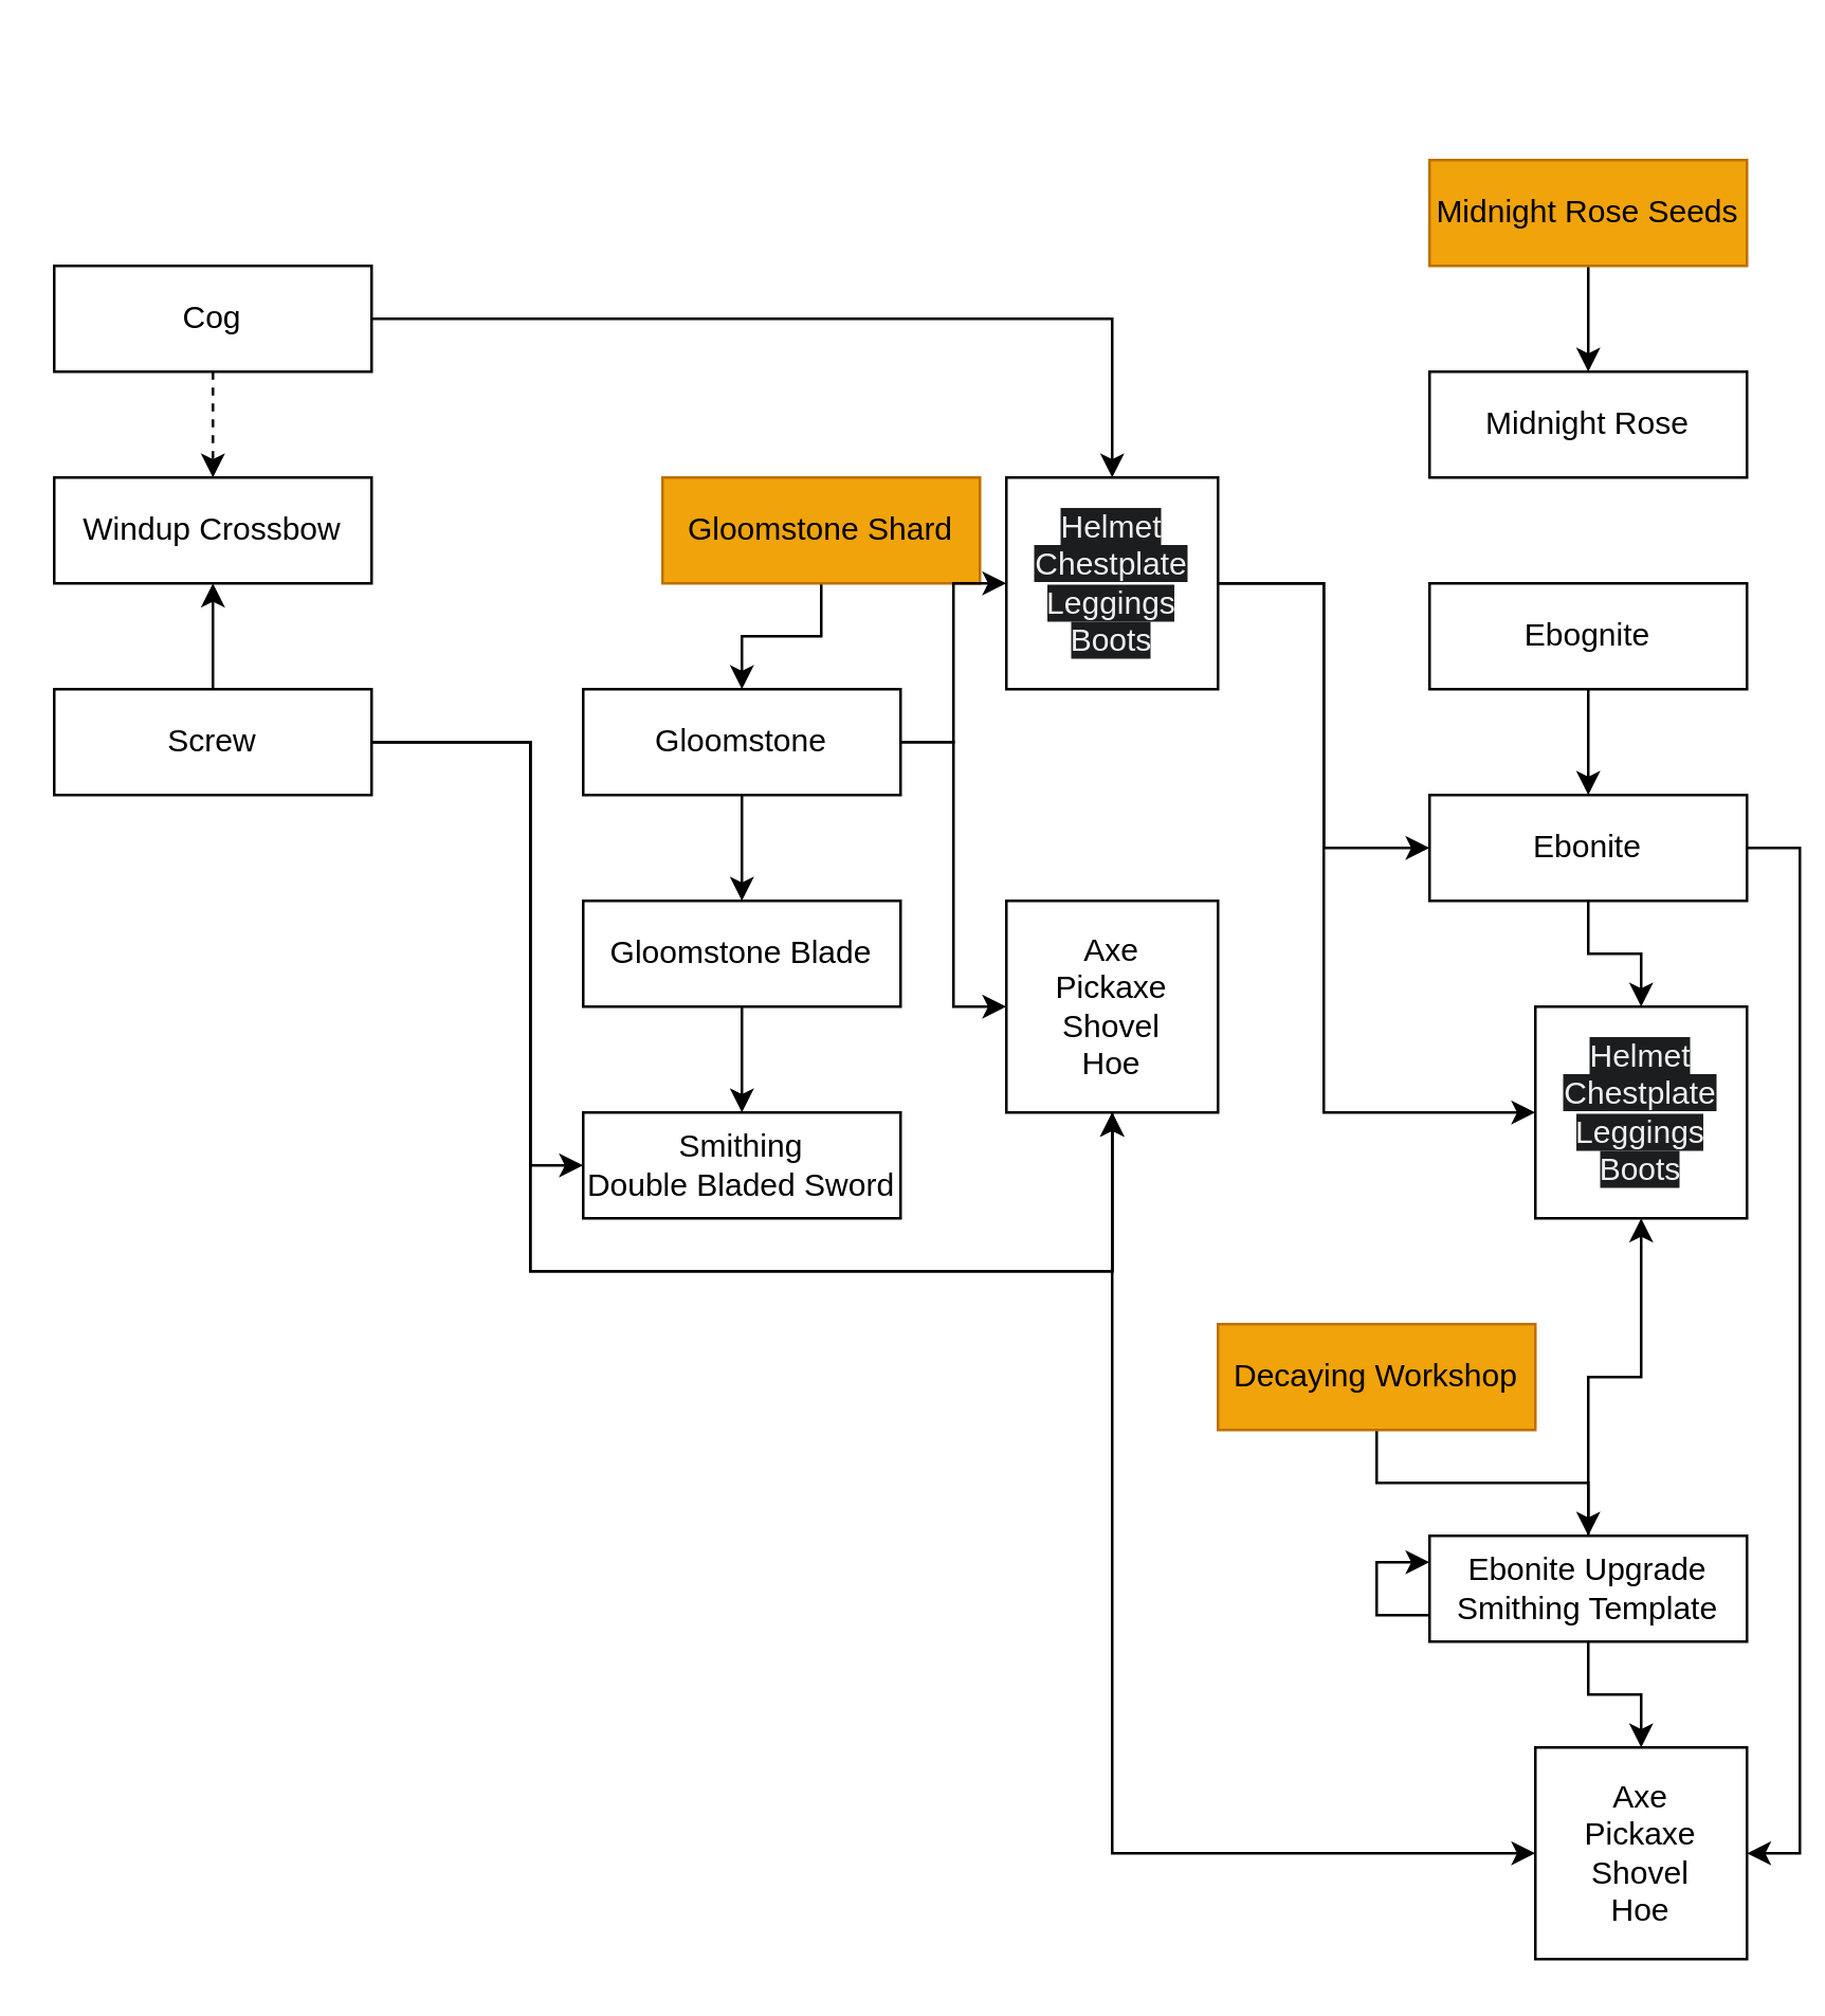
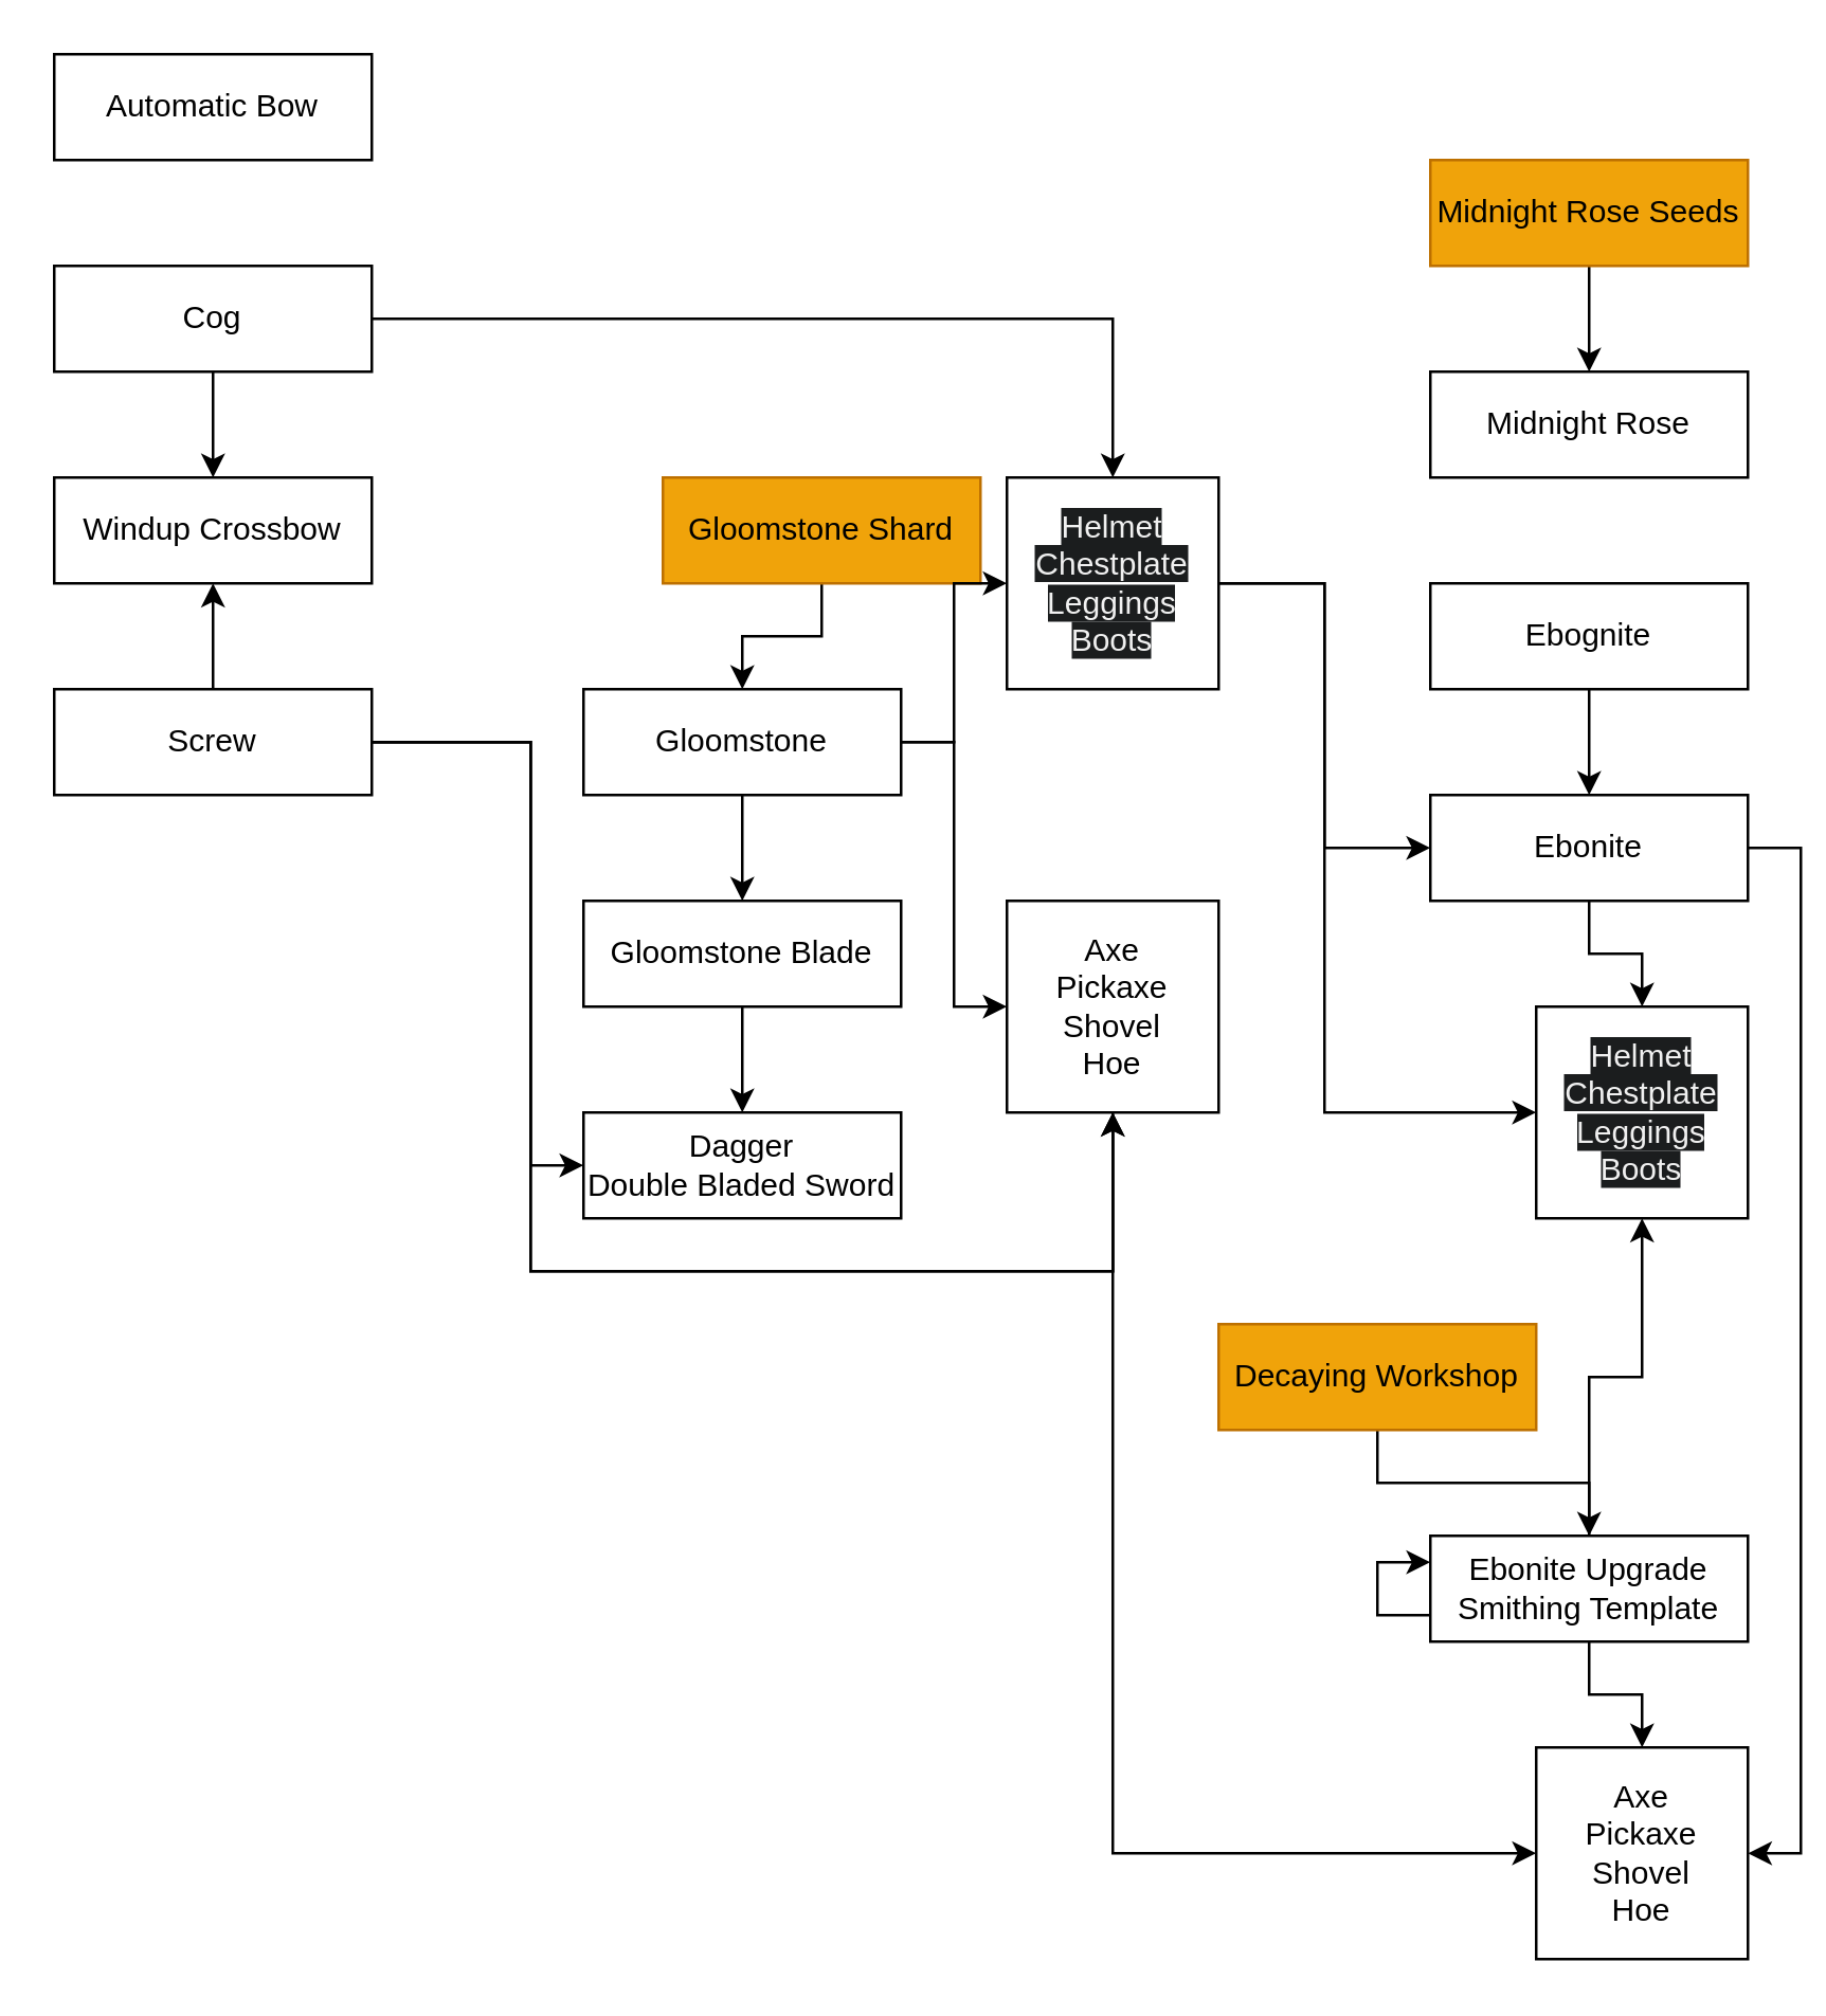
+ <mxCell id="34" value="Automatic Bow" style="rounded=0;whiteSpace=wrap;html=1;fontFamily=Arial;" vertex="1" parent="1"><mxGeometry x="20" y="20" width="120" height="40" as="geometry" /></mxCell>
- <mxCell id="25" value="" style="edgeStyle=orthogonalEdgeStyle;rounded=0;orthogonalLoop=1;jettySize=auto;html=1;dashed=1;" edge="1" parent="1" source="27" target="33"><mxGeometry relative="1" as="geometry" /></mxCell>
+ <mxCell id="25" value="" style="edgeStyle=orthogonalEdgeStyle;rounded=0;orthogonalLoop=1;jettySize=auto;html=1;" edge="1" parent="1" source="27" target="33"><mxGeometry relative="1" as="geometry" /></mxCell>
- <mxCell id="12" value="Smithing&lt;br&gt;Double Bladed Sword" style="rounded=0;whiteSpace=wrap;html=1;fontFamily=Arial;" vertex="1" parent="1"><mxGeometry x="220" y="420" width="120" height="40" as="geometry" /></mxCell>
+ <mxCell id="12" value="Dagger&lt;br&gt;Double Bladed Sword" style="rounded=0;whiteSpace=wrap;html=1;fontFamily=Arial;" vertex="1" parent="1"><mxGeometry x="220" y="420" width="120" height="40" as="geometry" /></mxCell>
